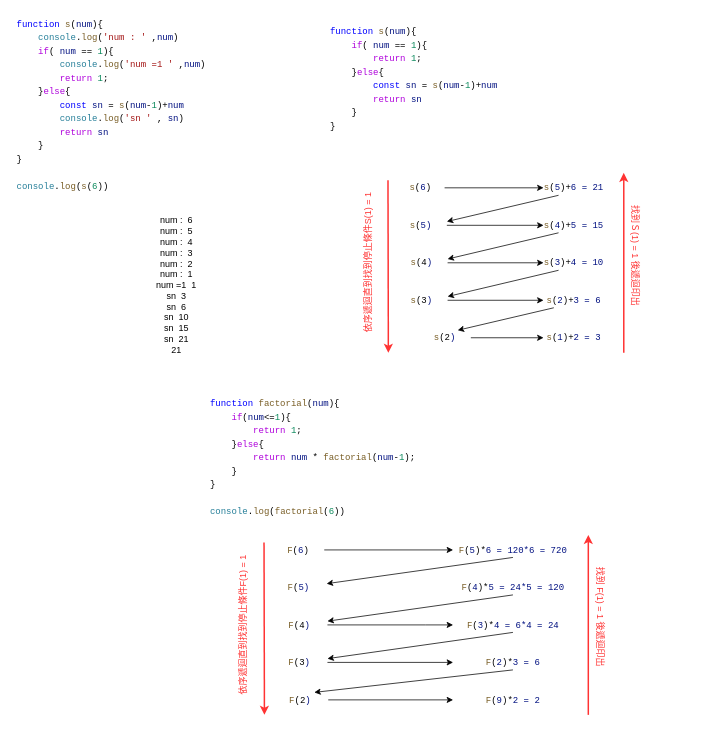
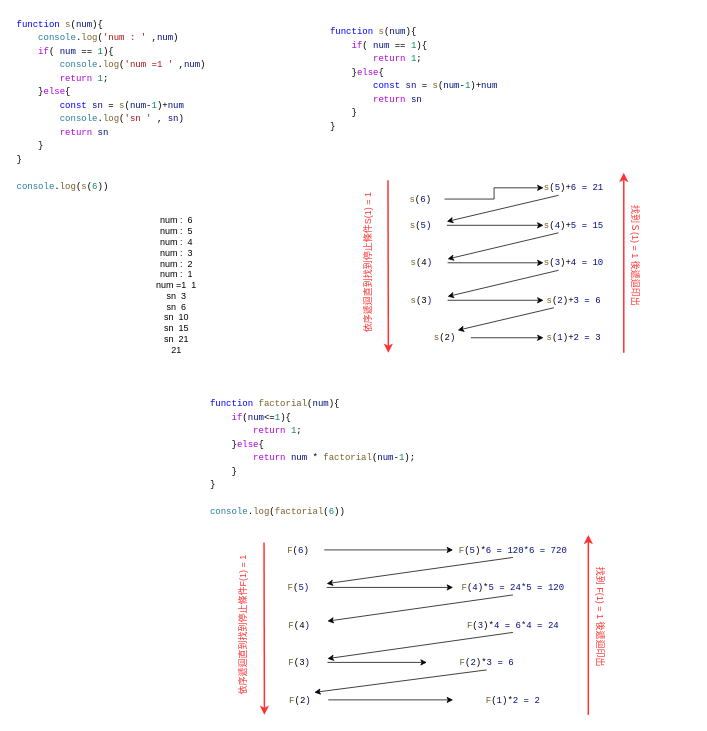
- <mxCell id="6" value="&lt;span style=&quot;font-family: &amp;#34;menlo&amp;#34; , &amp;#34;monaco&amp;#34; , &amp;#34;courier new&amp;#34; , monospace ; text-align: left ; white-space: pre ; background-color: rgb(255 , 255 , 255) ; color: rgb(121 , 94 , 38)&quot;&gt;s&lt;/span&gt;&lt;span style=&quot;font-family: &amp;#34;menlo&amp;#34; , &amp;#34;monaco&amp;#34; , &amp;#34;courier new&amp;#34; , monospace ; text-align: left ; white-space: pre ; background-color: rgb(255 , 255 , 255)&quot;&gt;(&lt;font color=&quot;#001080&quot;&gt;6&lt;/font&gt;&lt;/span&gt;&lt;span style=&quot;font-family: &amp;#34;menlo&amp;#34; , &amp;#34;monaco&amp;#34; , &amp;#34;courier new&amp;#34; , monospace ; text-align: left ; white-space: pre ; background-color: rgb(255 , 255 , 255)&quot;&gt;)&lt;/span&gt;" style="text;html=1;strokeColor=none;fillColor=none;align=center;verticalAlign=middle;whiteSpace=wrap;rounded=0;" vertex="1" parent="5"><mxGeometry x="138" y="10" width="65" height="20" as="geometry" /></mxCell>
+ <mxCell id="6" value="&lt;span style=&quot;font-family: &amp;#34;menlo&amp;#34; , &amp;#34;monaco&amp;#34; , &amp;#34;courier new&amp;#34; , monospace ; text-align: left ; white-space: pre ; background-color: rgb(255 , 255 , 255) ; color: rgb(121 , 94 , 38)&quot;&gt;s&lt;/span&gt;&lt;span style=&quot;font-family: &amp;#34;menlo&amp;#34; , &amp;#34;monaco&amp;#34; , &amp;#34;courier new&amp;#34; , monospace ; text-align: left ; white-space: pre ; background-color: rgb(255 , 255 , 255)&quot;&gt;(&lt;font color=&quot;#001080&quot;&gt;6&lt;/font&gt;&lt;/span&gt;&lt;span style=&quot;font-family: &amp;#34;menlo&amp;#34; , &amp;#34;monaco&amp;#34; , &amp;#34;courier new&amp;#34; , monospace ; text-align: left ; white-space: pre ; background-color: rgb(255 , 255 , 255)&quot;&gt;)&lt;/span&gt;" style="text;html=1;strokeColor=none;fillColor=none;align=center;verticalAlign=middle;whiteSpace=wrap;rounded=0;" vertex="1" parent="5"><mxGeometry x="138" y="25" width="65" height="20" as="geometry" /></mxCell>
+ <mxCell id="36" value="" style="edgeStyle=orthogonalEdgeStyle;rounded=0;orthogonalLoop=1;jettySize=auto;html=1;" edge="1" parent="30" source="34" target="35"><mxGeometry relative="1" as="geometry" /></mxCell>
- <mxCell id="40" value="" style="edgeStyle=orthogonalEdgeStyle;rounded=0;orthogonalLoop=1;jettySize=auto;html=1;" edge="1" parent="30" source="38" target="39"><mxGeometry relative="1" as="geometry"><Array as="points"><mxPoint x="351.13" y="120" /><mxPoint x="351.13" y="120" /></Array></mxGeometry></mxCell>
- <mxCell id="43" value="&lt;span style=&quot;font-family: &amp;#34;menlo&amp;#34; , &amp;#34;monaco&amp;#34; , &amp;#34;courier new&amp;#34; , monospace ; text-align: left ; white-space: pre ; background-color: rgb(255 , 255 , 255)&quot;&gt;&lt;font color=&quot;#795e26&quot;&gt;F&lt;/font&gt;(&lt;font color=&quot;#001080&quot;&gt;2&lt;/font&gt;&lt;/span&gt;&lt;span style=&quot;font-family: &amp;#34;menlo&amp;#34; , &amp;#34;monaco&amp;#34; , &amp;#34;courier new&amp;#34; , monospace ; text-align: left ; white-space: pre ; background-color: rgb(255 , 255 , 255)&quot;&gt;)*&lt;font color=&quot;#001080&quot;&gt;3 = 6&lt;/font&gt;&lt;/span&gt;" style="text;html=1;strokeColor=none;fillColor=none;align=center;verticalAlign=middle;whiteSpace=wrap;rounded=0;" vertex="1" parent="30"><mxGeometry x="387.839" y="160" width="159.605" height="20" as="geometry" /></mxCell>
+ <mxCell id="43" value="&lt;span style=&quot;font-family: &amp;#34;menlo&amp;#34; , &amp;#34;monaco&amp;#34; , &amp;#34;courier new&amp;#34; , monospace ; text-align: left ; white-space: pre ; background-color: rgb(255 , 255 , 255)&quot;&gt;&lt;font color=&quot;#795e26&quot;&gt;F&lt;/font&gt;(&lt;font color=&quot;#001080&quot;&gt;2&lt;/font&gt;&lt;/span&gt;&lt;span style=&quot;font-family: &amp;#34;menlo&amp;#34; , &amp;#34;monaco&amp;#34; , &amp;#34;courier new&amp;#34; , monospace ; text-align: left ; white-space: pre ; background-color: rgb(255 , 255 , 255)&quot;&gt;)*&lt;font color=&quot;#001080&quot;&gt;3 = 6&lt;/font&gt;&lt;/span&gt;" style="text;html=1;strokeColor=none;fillColor=none;align=center;verticalAlign=middle;whiteSpace=wrap;rounded=0;" vertex="1" parent="30"><mxGeometry x="352.839" y="160" width="159.605" height="20" as="geometry" /></mxCell>
- <mxCell id="47" value="&lt;span style=&quot;font-family: &amp;#34;menlo&amp;#34; , &amp;#34;monaco&amp;#34; , &amp;#34;courier new&amp;#34; , monospace ; text-align: left ; white-space: pre ; background-color: rgb(255 , 255 , 255)&quot;&gt;&lt;font color=&quot;#795e26&quot;&gt;F&lt;/font&gt;(&lt;font color=&quot;#001080&quot;&gt;9&lt;/font&gt;&lt;/span&gt;&lt;span style=&quot;font-family: &amp;#34;menlo&amp;#34; , &amp;#34;monaco&amp;#34; , &amp;#34;courier new&amp;#34; , monospace ; text-align: left ; white-space: pre ; background-color: rgb(255 , 255 , 255)&quot;&gt;)*&lt;font color=&quot;#001080&quot;&gt;2 = 2&lt;/font&gt;&lt;/span&gt;" style="text;html=1;strokeColor=none;fillColor=none;align=center;verticalAlign=middle;whiteSpace=wrap;rounded=0;" vertex="1" parent="30"><mxGeometry x="387.839" y="210" width="159.605" height="20" as="geometry" /></mxCell>
+ <mxCell id="47" value="&lt;span style=&quot;font-family: &amp;#34;menlo&amp;#34; , &amp;#34;monaco&amp;#34; , &amp;#34;courier new&amp;#34; , monospace ; text-align: left ; white-space: pre ; background-color: rgb(255 , 255 , 255)&quot;&gt;&lt;font color=&quot;#795e26&quot;&gt;F&lt;/font&gt;(&lt;font color=&quot;#001080&quot;&gt;1&lt;/font&gt;&lt;/span&gt;&lt;span style=&quot;font-family: &amp;#34;menlo&amp;#34; , &amp;#34;monaco&amp;#34; , &amp;#34;courier new&amp;#34; , monospace ; text-align: left ; white-space: pre ; background-color: rgb(255 , 255 , 255)&quot;&gt;)*&lt;font color=&quot;#001080&quot;&gt;2 = 2&lt;/font&gt;&lt;/span&gt;" style="text;html=1;strokeColor=none;fillColor=none;align=center;verticalAlign=middle;whiteSpace=wrap;rounded=0;" vertex="1" parent="30"><mxGeometry x="387.839" y="210" width="159.605" height="20" as="geometry" /></mxCell>
